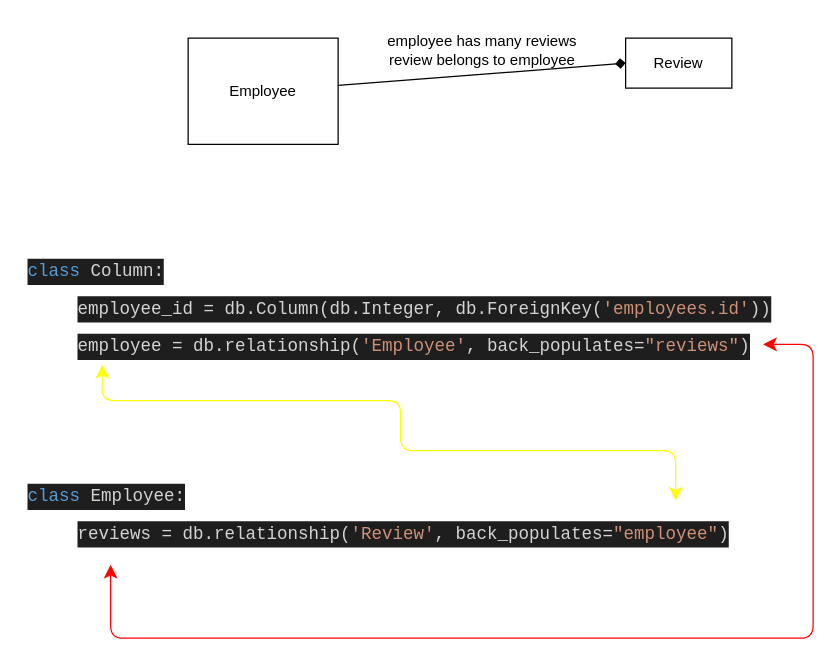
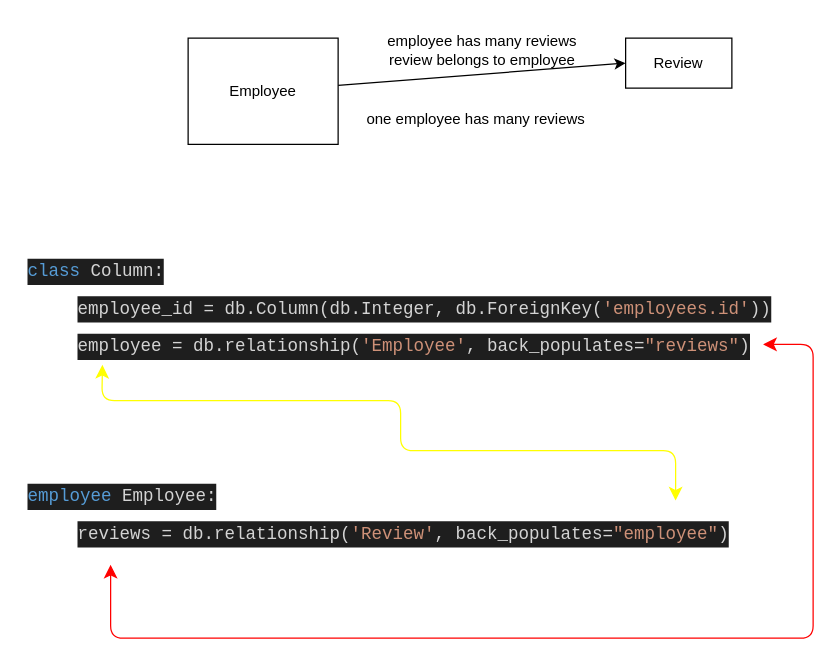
- <mxCell id="2" style="edgeStyle=none;html=1;entryX=0;entryY=0.5;entryDx=0;entryDy=0;endArrow=diamond;" parent="1" source="3" target="4" edge="1"><mxGeometry relative="1" as="geometry" /></mxCell>
+ <mxCell id="2" style="edgeStyle=none;html=1;entryX=0;entryY=0.5;entryDx=0;entryDy=0;" parent="1" source="3" target="4" edge="1"><mxGeometry relative="1" as="geometry" /></mxCell>
+ <mxCell id="14" value="one employee has many reviews" style="text;html=1;align=center;verticalAlign=middle;resizable=0;points=[];autosize=1;strokeColor=none;fillColor=none;" vertex="1" parent="1"><mxGeometry x="280" y="80" width="200" height="30" as="geometry" /></mxCell>
- <mxCell id="10" value="&lt;meta charset=&quot;utf-8&quot;&gt;&lt;div style=&quot;color: rgb(212, 212, 212); background-color: rgb(30, 30, 30); font-family: Menlo, Monaco, &amp;quot;Courier New&amp;quot;, monospace; font-weight: normal; font-size: 14px; line-height: 21px;&quot;&gt;&lt;div&gt;&lt;span style=&quot;color: #569cd6;&quot;&gt;class&lt;/span&gt;&lt;span style=&quot;color: #d4d4d4;&quot;&gt; Employee: &lt;/span&gt;&lt;/div&gt;&lt;div&gt;&lt;span style=&quot;color: #d4d4d4;&quot;&gt;&lt;/span&gt;&lt;/div&gt;&lt;/div&gt;" style="text;whiteSpace=wrap;html=1;fontSize=18;fontFamily=Courier New;" parent="1" vertex="1"><mxGeometry x="20" y="380" width="160" height="40" as="geometry" /></mxCell>
+ <mxCell id="10" value="&lt;meta charset=&quot;utf-8&quot;&gt;&lt;div style=&quot;color: rgb(212, 212, 212); background-color: rgb(30, 30, 30); font-family: Menlo, Monaco, &amp;quot;Courier New&amp;quot;, monospace; font-weight: normal; font-size: 14px; line-height: 21px;&quot;&gt;&lt;div&gt;&lt;span style=&quot;color: #569cd6;&quot;&gt;employee&lt;/span&gt;&lt;span style=&quot;color: #d4d4d4;&quot;&gt; Employee: &lt;/span&gt;&lt;/div&gt;&lt;div&gt;&lt;span style=&quot;color: #d4d4d4;&quot;&gt;&lt;/span&gt;&lt;/div&gt;&lt;/div&gt;" style="text;whiteSpace=wrap;html=1;fontSize=18;fontFamily=Courier New;" parent="1" vertex="1"><mxGeometry x="20" y="380" width="160" height="40" as="geometry" /></mxCell>
